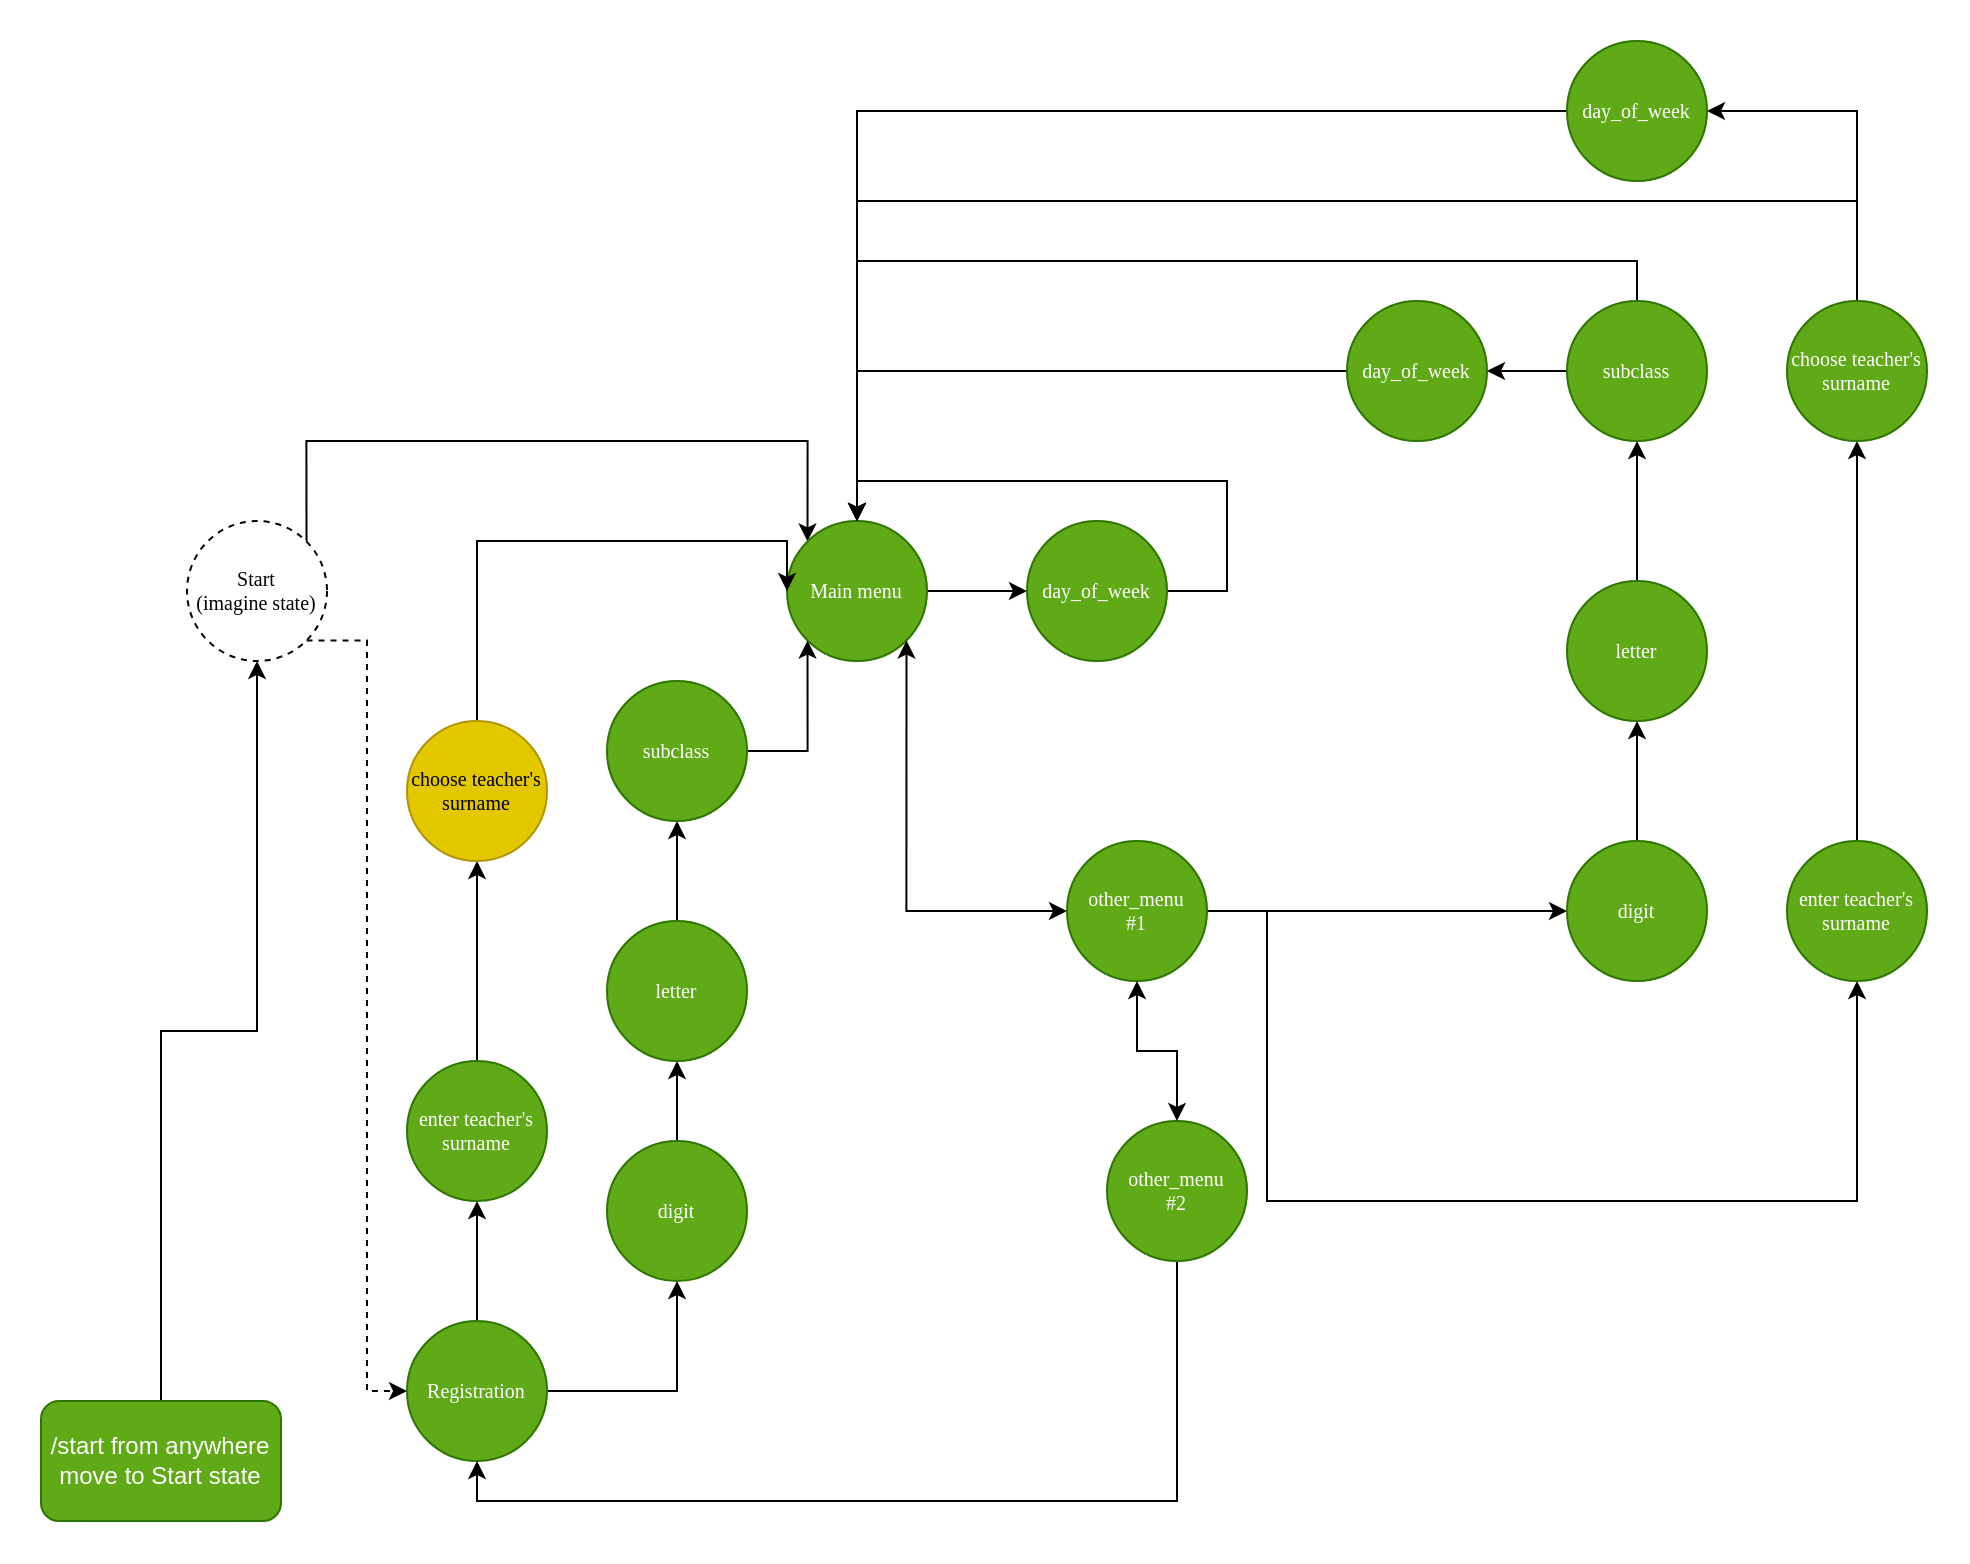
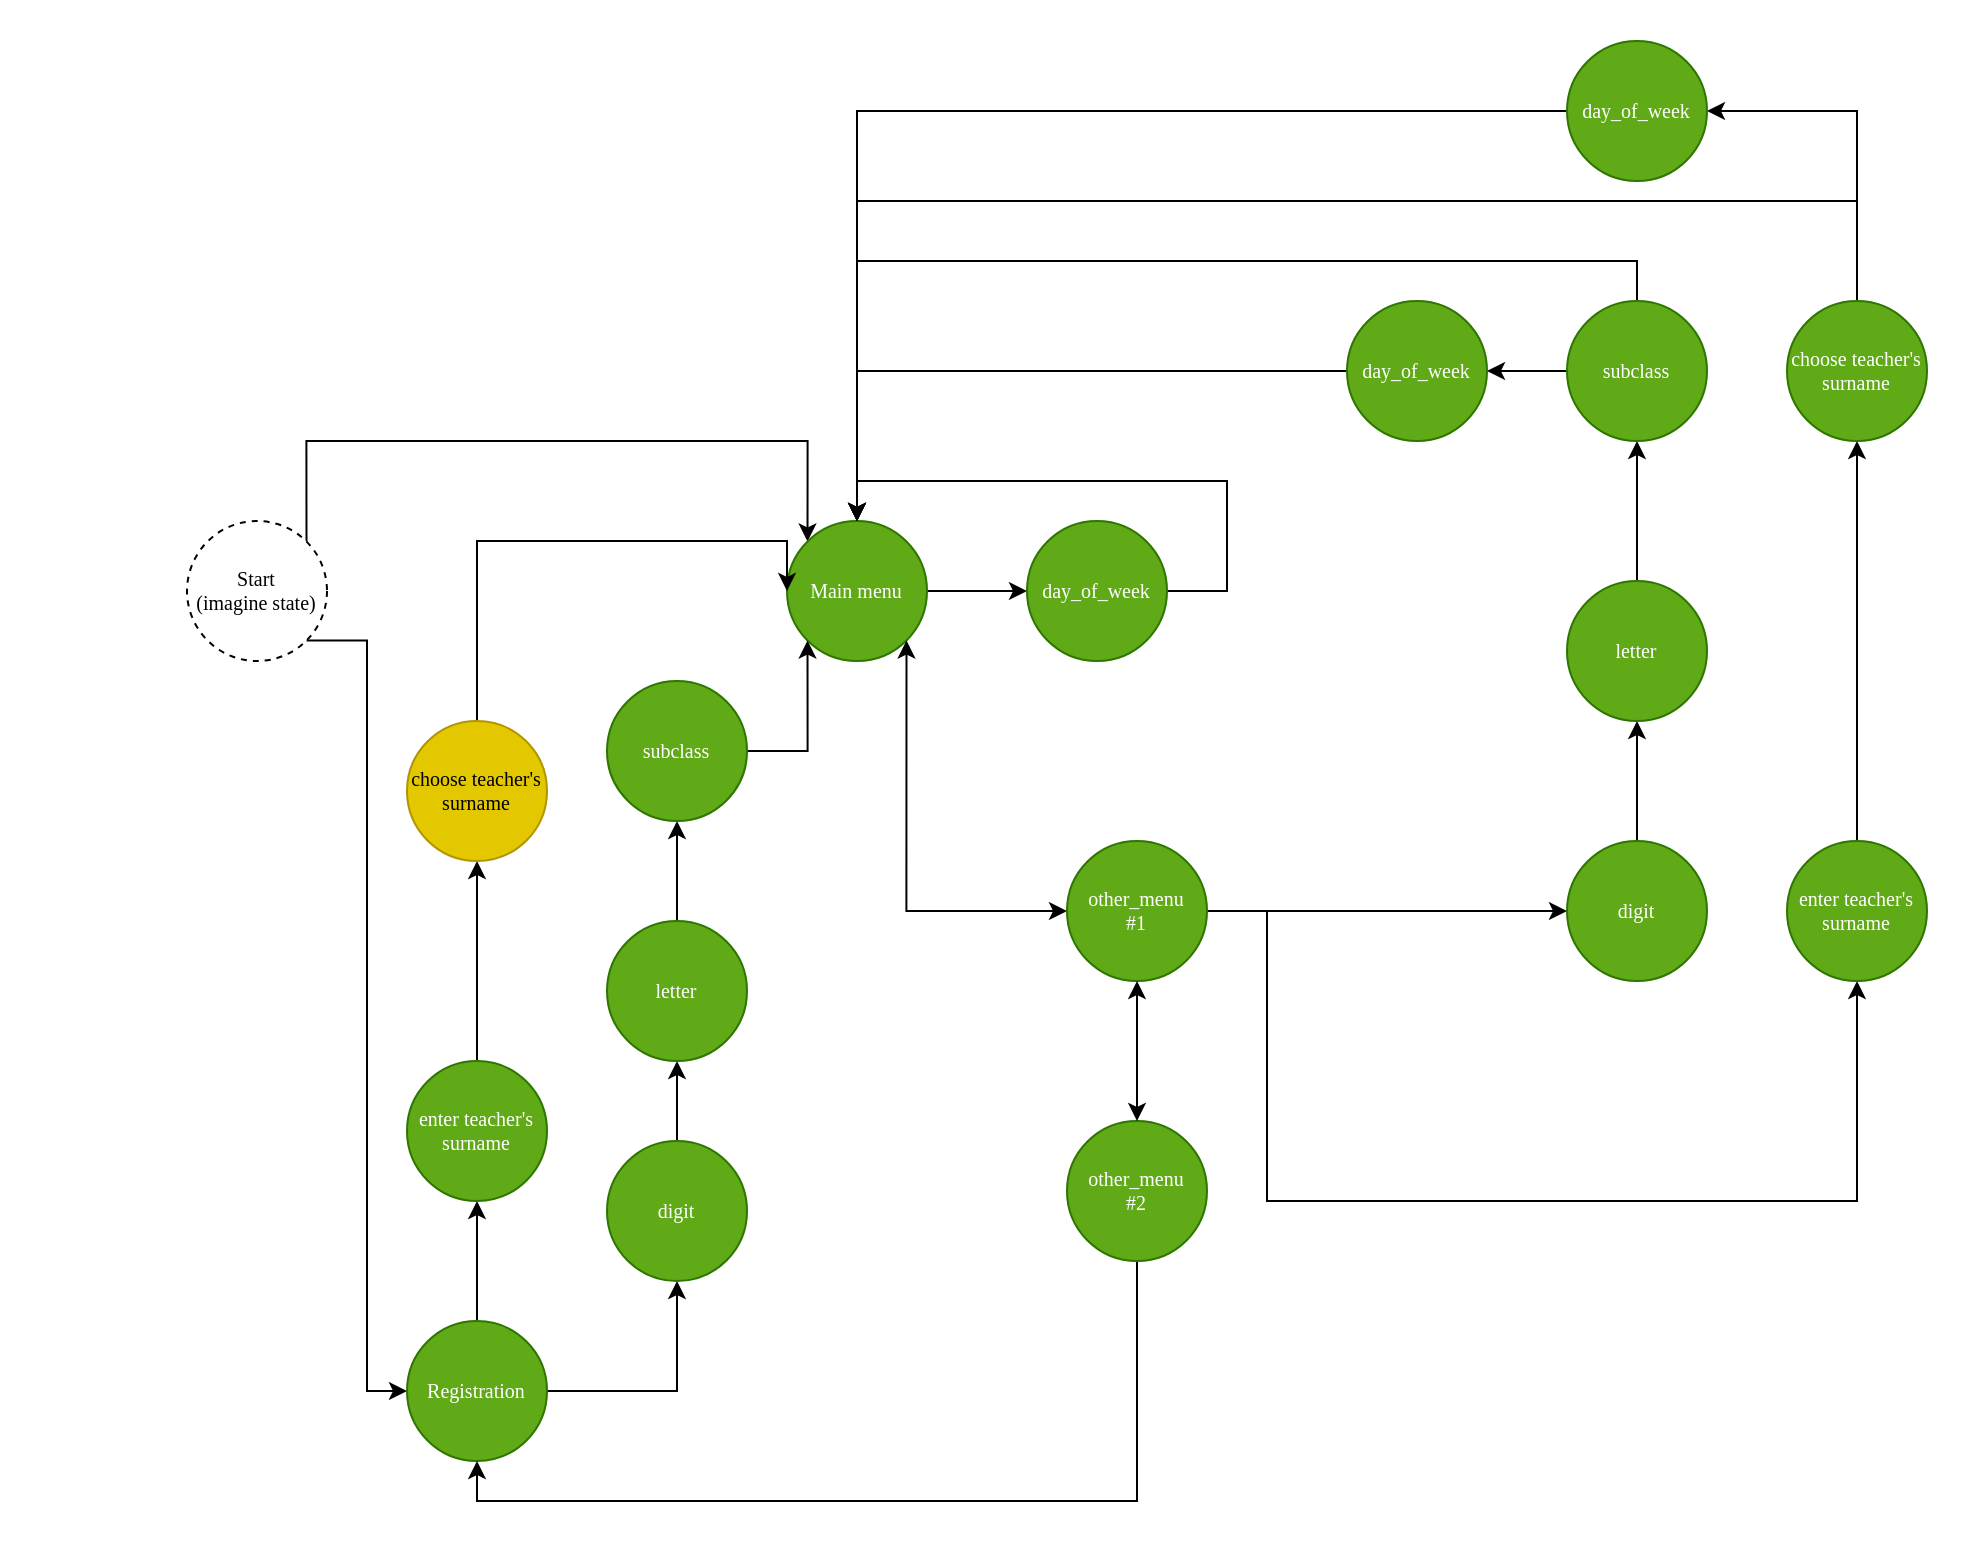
- <mxCell id="2" style="edgeStyle=orthogonalEdgeStyle;rounded=0;orthogonalLoop=1;jettySize=auto;html=1;exitX=1;exitY=1;exitDx=0;exitDy=0;entryX=0;entryY=0.5;entryDx=0;entryDy=0;fontFamily=Verdana;fontSize=10;dashed=1;" parent="1" source="4" target="7" edge="1"><mxGeometry relative="1" as="geometry" /></mxCell>
+ <mxCell id="2" style="edgeStyle=orthogonalEdgeStyle;rounded=0;orthogonalLoop=1;jettySize=auto;html=1;exitX=1;exitY=1;exitDx=0;exitDy=0;entryX=0;entryY=0.5;entryDx=0;entryDy=0;fontFamily=Verdana;fontSize=10;" parent="1" source="4" target="7" edge="1"><mxGeometry relative="1" as="geometry" /></mxCell>
- <mxCell id="19" style="edgeStyle=orthogonalEdgeStyle;rounded=0;orthogonalLoop=1;jettySize=auto;html=1;exitX=0.5;exitY=0;exitDx=0;exitDy=0;entryX=0.5;entryY=1;entryDx=0;entryDy=0;" parent="1" source="20" target="4" edge="1"><mxGeometry relative="1" as="geometry" /></mxCell>
- <mxCell id="17" value="&lt;div&gt;other_menu&lt;/div&gt;&lt;div&gt;#2&lt;br&gt;&lt;/div&gt;" style="ellipse;whiteSpace=wrap;html=1;aspect=fixed;fontFamily=Verdana;fontSize=10;fillColor=#60a917;strokeColor=#2D7600;fontColor=#ffffff;" parent="1" vertex="1"><mxGeometry x="553" y="560" width="70" height="70" as="geometry" /></mxCell>
+ <mxCell id="17" value="&lt;div&gt;other_menu&lt;/div&gt;&lt;div&gt;#2&lt;br&gt;&lt;/div&gt;" style="ellipse;whiteSpace=wrap;html=1;aspect=fixed;fontFamily=Verdana;fontSize=10;fillColor=#60a917;strokeColor=#2D7600;fontColor=#ffffff;" parent="1" vertex="1"><mxGeometry x="533" y="560" width="70" height="70" as="geometry" /></mxCell>
- <mxCell id="20" value="/start from anywhere move to Start state" style="rounded=1;whiteSpace=wrap;html=1;fillColor=#60a917;strokeColor=#2D7600;fontColor=#ffffff;" parent="1" vertex="1"><mxGeometry x="20" y="700" width="120" height="60" as="geometry" /></mxCell>
